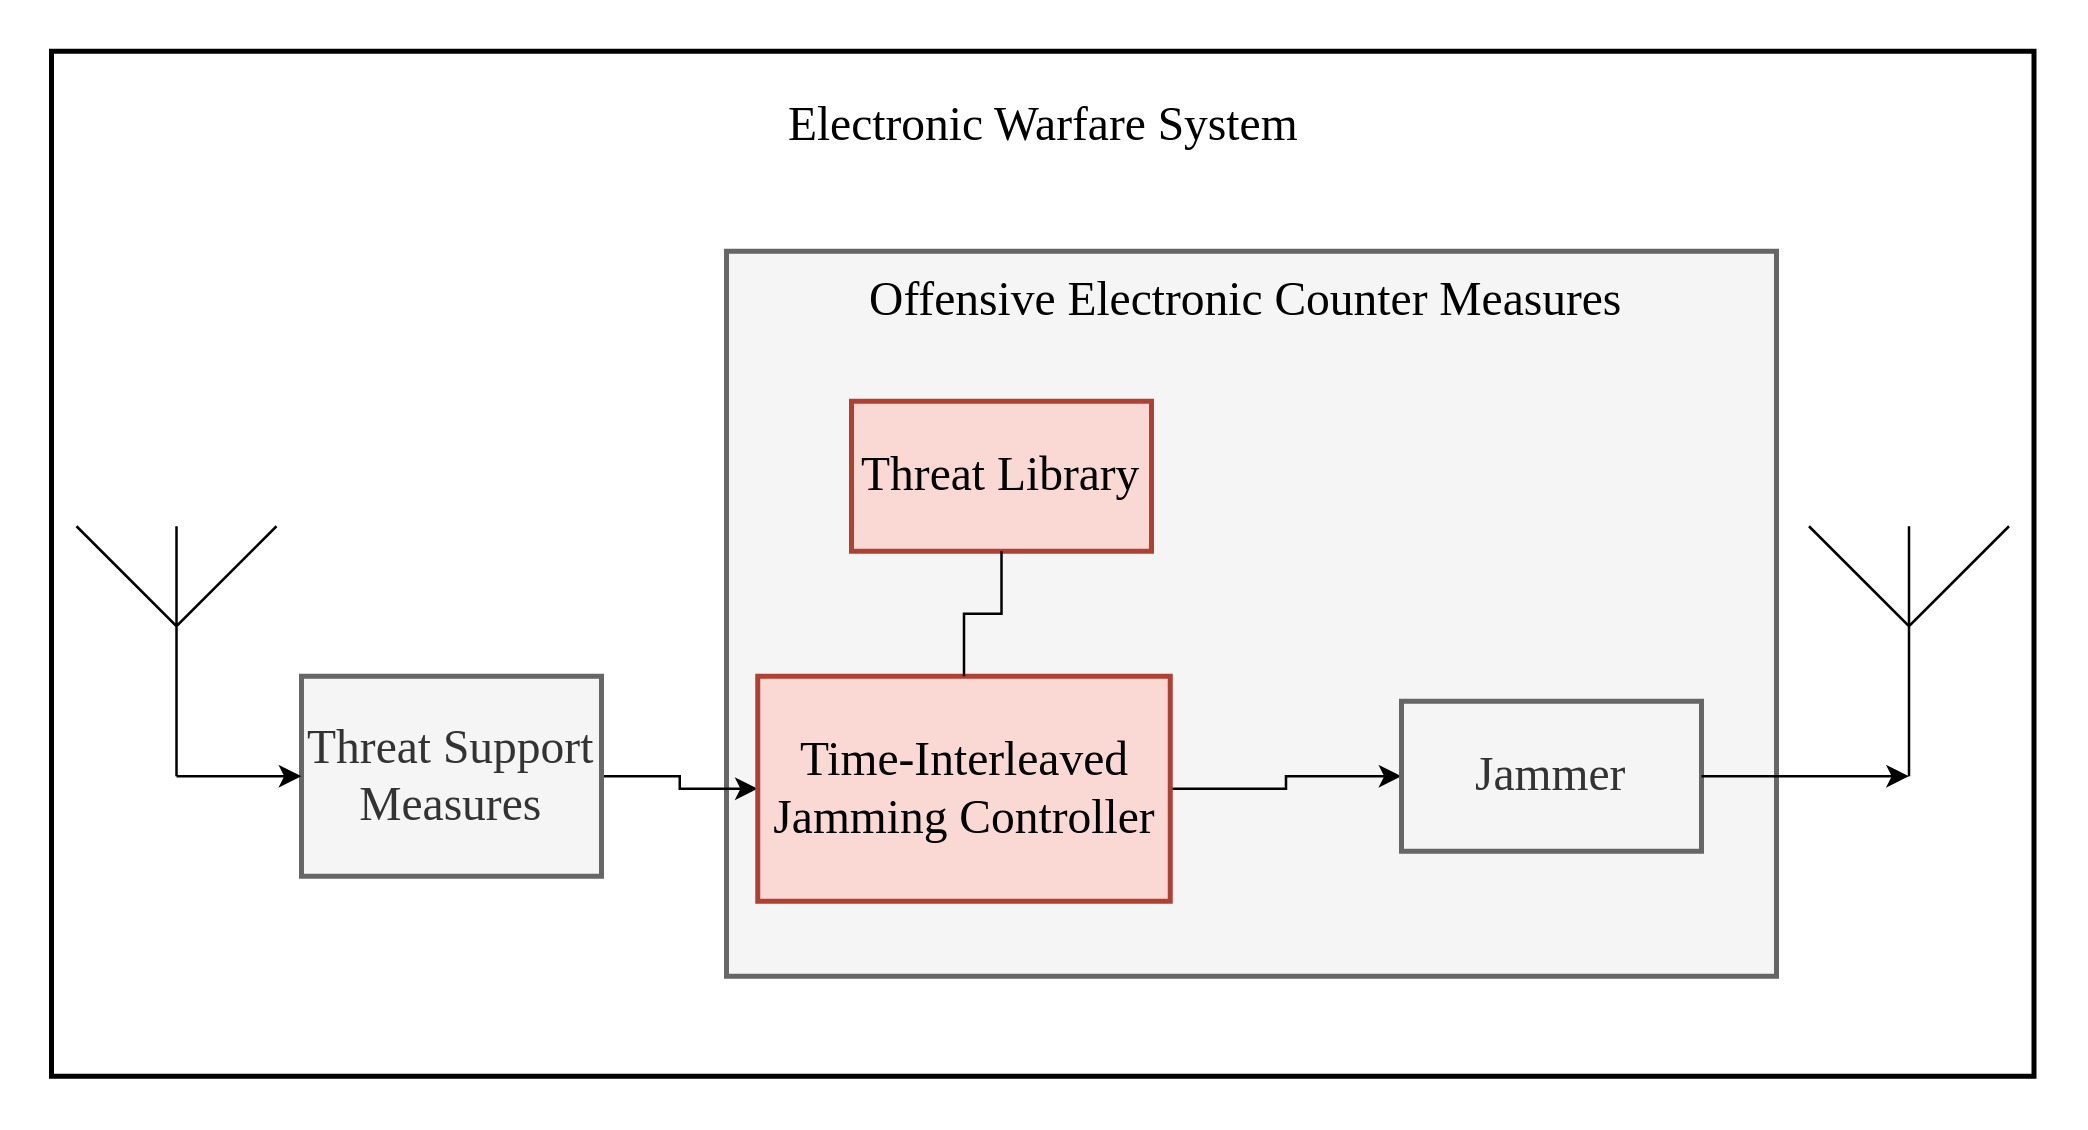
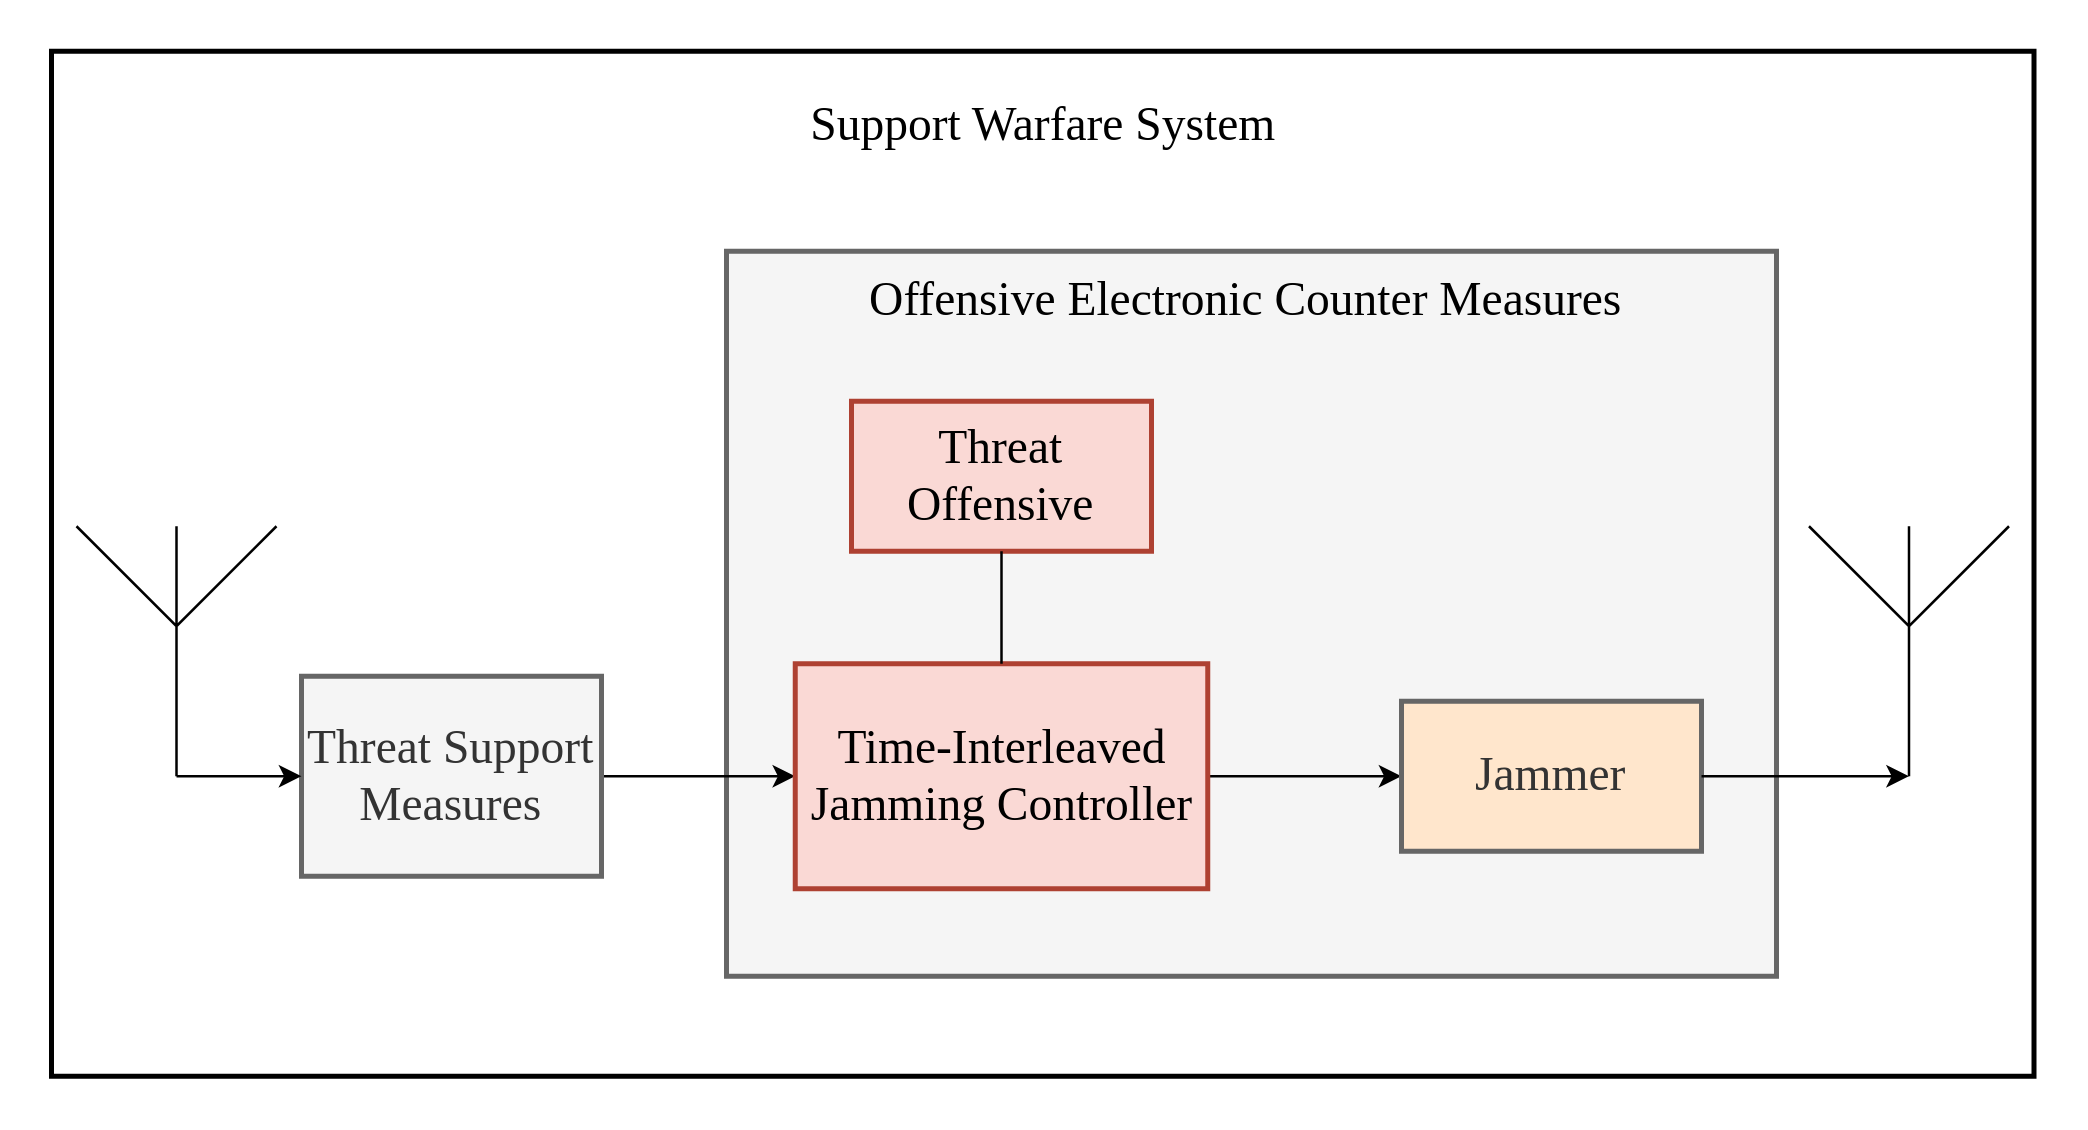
- <mxCell id="16" value="Electronic Warfare System" style="text;html=1;strokeColor=none;fillColor=none;align=center;verticalAlign=middle;whiteSpace=wrap;rounded=0;fontSize=19;fontFamily=Times New Roman;" parent="1" vertex="1"><mxGeometry x="286.5" y="30" width="260" height="40" as="geometry" /></mxCell>
+ <mxCell id="16" value="Support Warfare System" style="text;html=1;strokeColor=none;fillColor=none;align=center;verticalAlign=middle;whiteSpace=wrap;rounded=0;fontSize=19;fontFamily=Times New Roman;" parent="1" vertex="1"><mxGeometry x="286.5" y="30" width="260" height="40" as="geometry" /></mxCell>
- <mxCell id="9" value="Threat Library" style="rounded=0;whiteSpace=wrap;html=1;strokeWidth=2;fontSize=19;fillColor=#fad9d5;strokeColor=#ae4132;fontFamily=Times New Roman;" parent="1" vertex="1"><mxGeometry x="340" y="160" width="120" height="60" as="geometry" /></mxCell>
+ <mxCell id="9" value="Threat Offensive" style="rounded=0;whiteSpace=wrap;html=1;strokeWidth=2;fontSize=19;fillColor=#fad9d5;strokeColor=#ae4132;fontFamily=Times New Roman;" parent="1" vertex="1"><mxGeometry x="340" y="160" width="120" height="60" as="geometry" /></mxCell>
- <mxCell id="8" value="Jammer" style="rounded=0;whiteSpace=wrap;html=1;fillColor=#f5f5f5;strokeColor=#666666;fontColor=#333333;strokeWidth=2;fontSize=19;fontFamily=Times New Roman;" parent="1" vertex="1"><mxGeometry x="560" y="280" width="120" height="60" as="geometry" /></mxCell>
+ <mxCell id="8" value="Jammer" style="rounded=0;whiteSpace=wrap;html=1;fillColor=#ffe6cc;strokeColor=#666666;fontColor=#333333;strokeWidth=2;fontSize=19;fontFamily=Times New Roman;" parent="1" vertex="1"><mxGeometry x="560" y="280" width="120" height="60" as="geometry" /></mxCell>
- <mxCell id="7" value="Time-Interleaved&lt;br style=&quot;font-size: 19px;&quot;&gt;Jamming Controller" style="rounded=0;whiteSpace=wrap;html=1;strokeWidth=2;fontSize=19;fillColor=#fad9d5;strokeColor=#ae4132;fontFamily=Times New Roman;" parent="1" vertex="1"><mxGeometry x="302.5" y="270" width="165" height="90" as="geometry" /></mxCell>
+ <mxCell id="7" value="Time-Interleaved&lt;br style=&quot;font-size: 19px;&quot;&gt;Jamming Controller" style="rounded=0;whiteSpace=wrap;html=1;strokeWidth=2;fontSize=19;fillColor=#fad9d5;strokeColor=#ae4132;fontFamily=Times New Roman;" parent="1" vertex="1"><mxGeometry x="317.5" y="265" width="165" height="90" as="geometry" /></mxCell>
